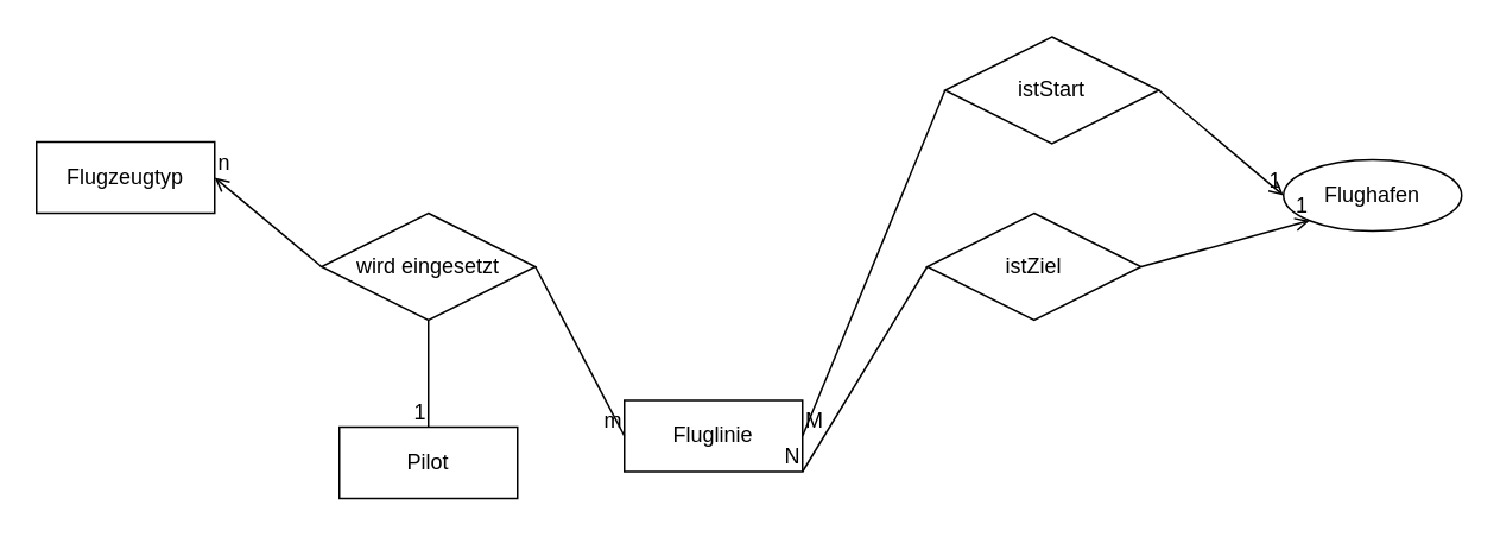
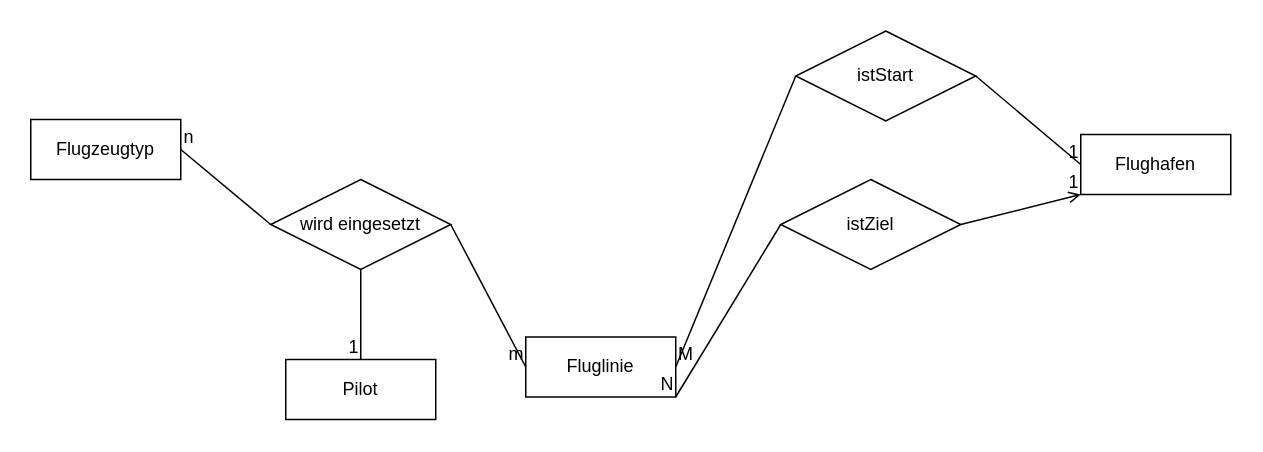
- <mxCell id="11" value="" style="endArrow=open;html=1;rounded=0;exitX=0;exitY=0.5;exitDx=0;exitDy=0;entryX=1;entryY=0.5;entryDx=0;entryDy=0;" edge="1" parent="1" source="6" target="2"><mxGeometry relative="1" as="geometry"><mxPoint x="260" y="199" as="sourcePoint" /><mxPoint x="260" y="259" as="targetPoint" /></mxGeometry></mxCell>
+ <mxCell id="11" value="" style="endArrow=none;html=1;rounded=0;exitX=0;exitY=0.5;exitDx=0;exitDy=0;entryX=1;entryY=0.5;entryDx=0;entryDy=0;" edge="1" parent="1" source="6" target="2"><mxGeometry relative="1" as="geometry"><mxPoint x="260" y="199" as="sourcePoint" /><mxPoint x="260" y="259" as="targetPoint" /></mxGeometry></mxCell>
- <mxCell id="13" value="" style="endArrow=open;html=1;rounded=0;exitX=1;exitY=0.5;exitDx=0;exitDy=0;entryX=0;entryY=0.5;entryDx=0;entryDy=0;" edge="1" parent="1" source="17" target="5"><mxGeometry relative="1" as="geometry"><mxPoint x="380" y="259" as="sourcePoint" /><mxPoint x="540" y="259" as="targetPoint" /></mxGeometry></mxCell>
+ <mxCell id="13" value="" style="endArrow=none;html=1;rounded=0;exitX=1;exitY=0.5;exitDx=0;exitDy=0;entryX=0;entryY=0.5;entryDx=0;entryDy=0;" edge="1" parent="1" source="17" target="5"><mxGeometry relative="1" as="geometry"><mxPoint x="380" y="259" as="sourcePoint" /><mxPoint x="540" y="259" as="targetPoint" /></mxGeometry></mxCell>
- <mxCell id="5" value="Flughafen" style="ellipse;whiteSpace=wrap;html=1;align=center;" vertex="1" parent="1"><mxGeometry x="720" y="89" width="100" height="40" as="geometry" /></mxCell>
+ <mxCell id="5" value="Flughafen" style="whiteSpace=wrap;html=1;align=center;" vertex="1" parent="1"><mxGeometry x="720" y="89" width="100" height="40" as="geometry" /></mxCell>
